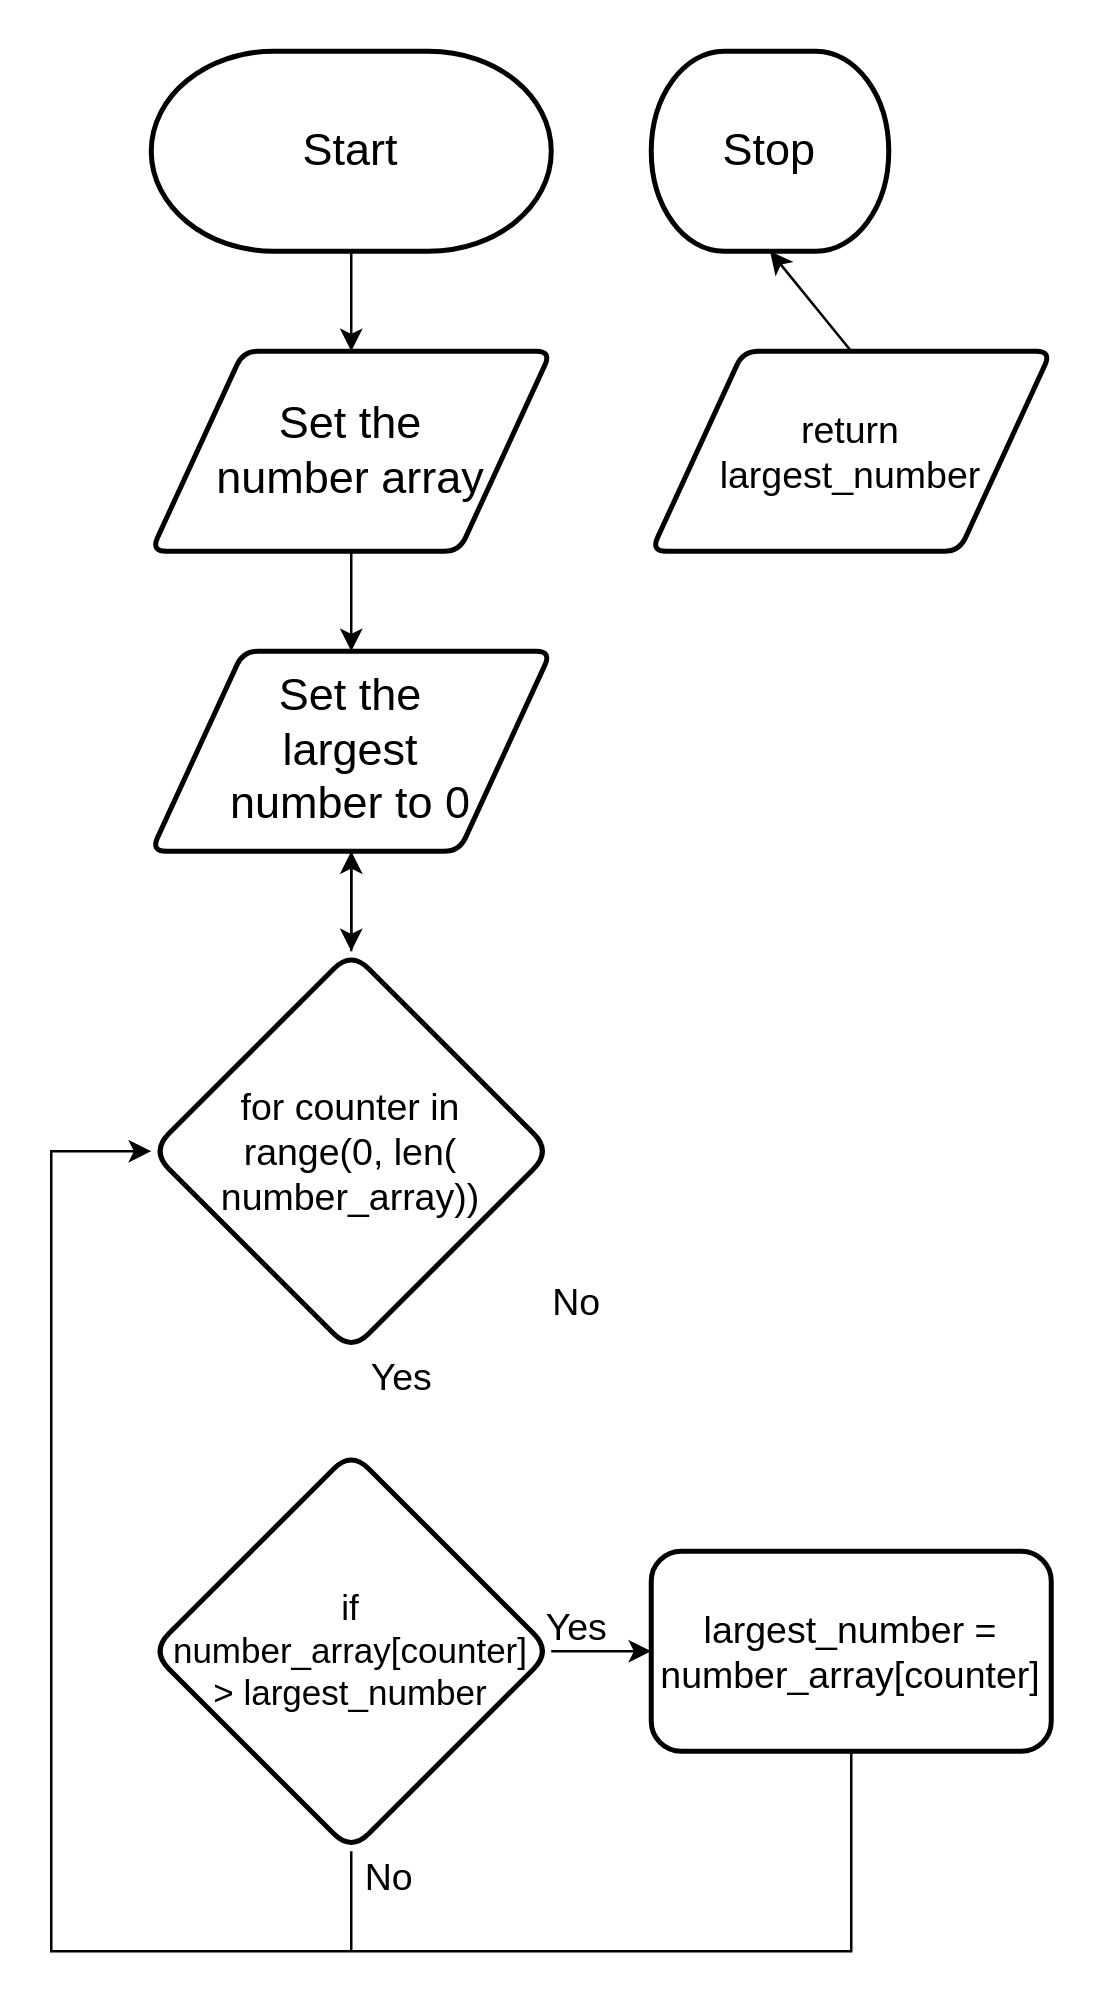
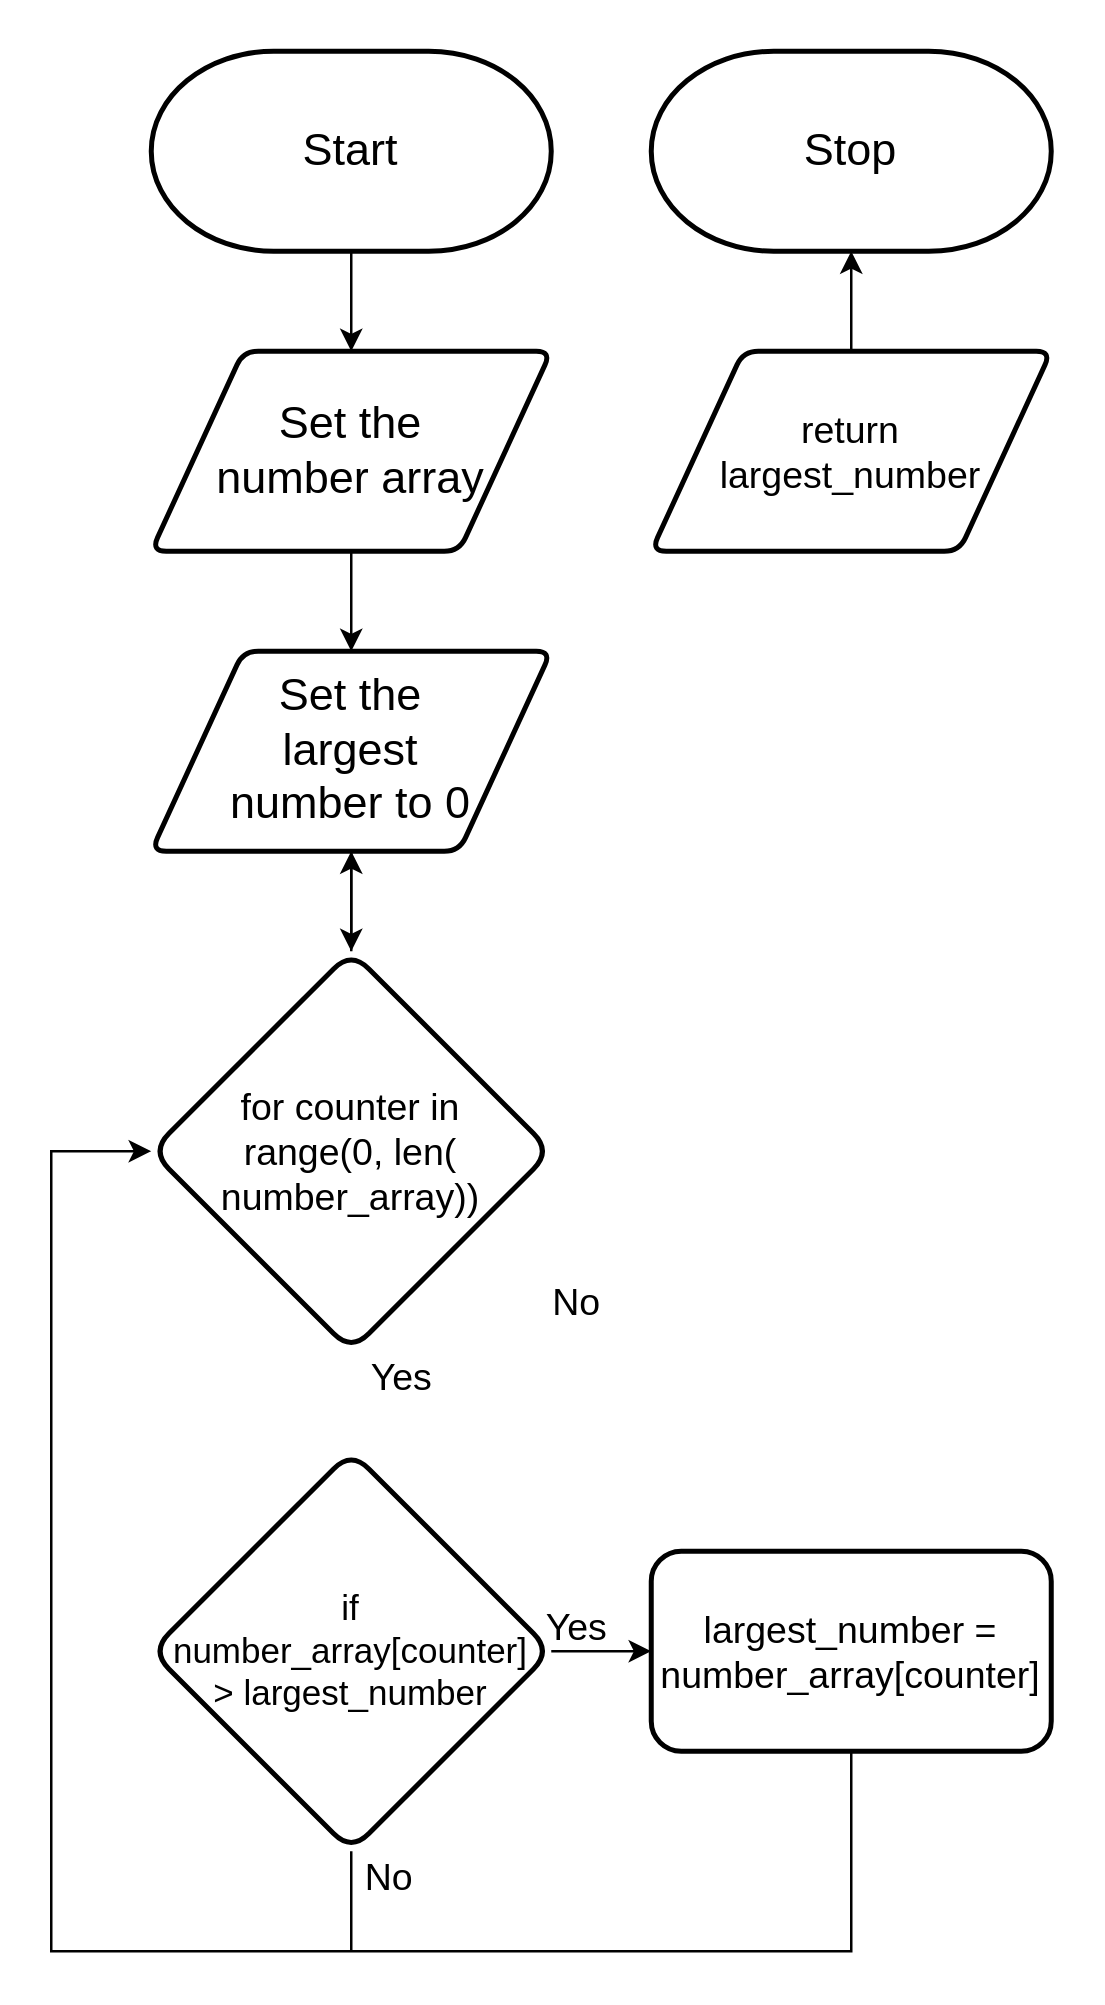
- <mxCell id="3" value="&lt;font style=&quot;font-size: 18px&quot;&gt;Stop&lt;/font&gt;" style="strokeWidth=2;html=1;shape=mxgraph.flowchart.terminator;whiteSpace=wrap;" parent="1" vertex="1"><mxGeometry x="260" y="20" width="95" height="80" as="geometry" /></mxCell>
+ <mxCell id="3" value="&lt;font style=&quot;font-size: 18px&quot;&gt;Stop&lt;/font&gt;" style="strokeWidth=2;html=1;shape=mxgraph.flowchart.terminator;whiteSpace=wrap;" parent="1" vertex="1"><mxGeometry x="260" width="160" height="80" as="geometry" y="20" /></mxCell>
